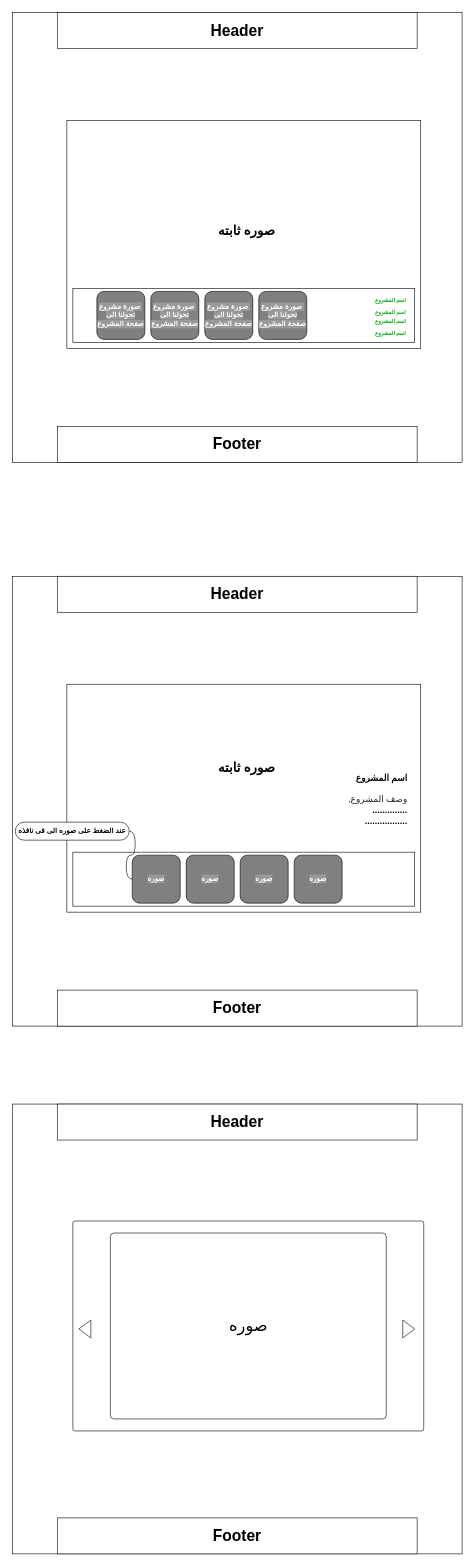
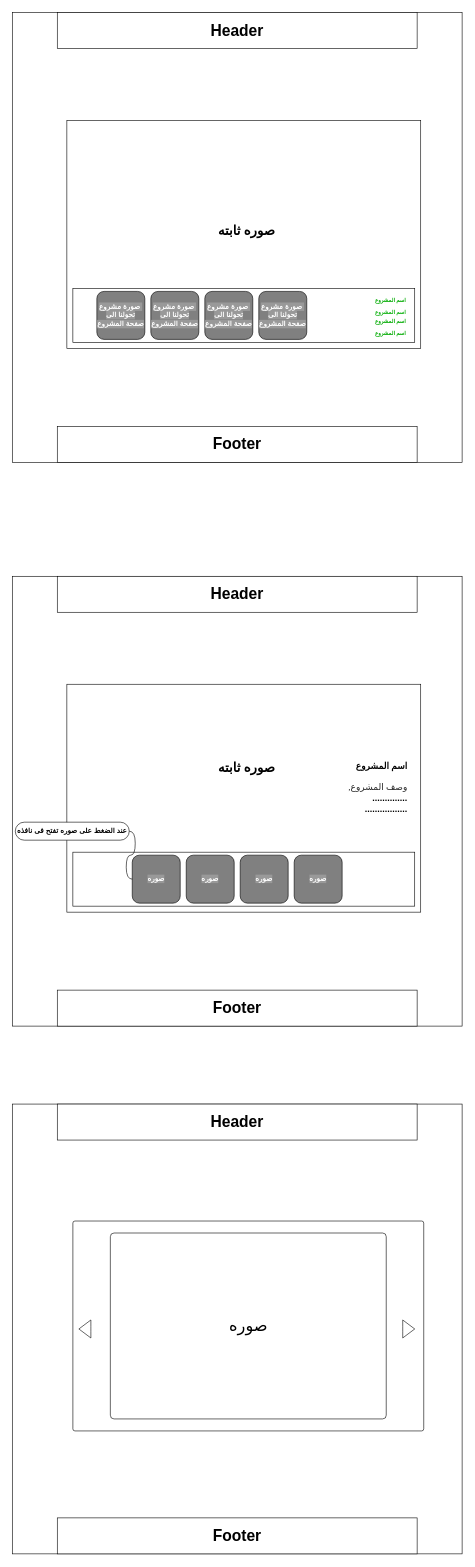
- <mxCell id="28" value="&lt;h1 style=&quot;margin-top: 0px; font-size: 15px;&quot;&gt;&lt;font style=&quot;font-size: 15px;&quot; face=&quot;Tahoma&quot;&gt;&lt;span style=&quot;background-color: initial;&quot;&gt;اسم المشروع&lt;br&gt;&lt;br&gt;&lt;/span&gt;&lt;font style=&quot;font-size: 15px;&quot; color=&quot;#252525&quot;&gt;&lt;span style=&quot;font-weight: 400; background-color: rgb(255, 255, 255);&quot;&gt;,وصف المشروع&lt;br&gt;&lt;/span&gt;&lt;/font&gt;&lt;/font&gt;..............&lt;br&gt;.................&lt;/h1&gt;" style="text;html=1;whiteSpace=wrap;overflow=hidden;rounded=0;align=right;" vertex="1" parent="1"><mxGeometry x="501" y="1280" width="180" height="120" as="geometry" /></mxCell>
+ <mxCell id="28" value="&lt;h1 style=&quot;margin-top: 0px; font-size: 15px;&quot;&gt;&lt;font style=&quot;font-size: 15px;&quot; face=&quot;Tahoma&quot;&gt;&lt;span style=&quot;background-color: initial;&quot;&gt;اسم المشروع&lt;br&gt;&lt;br&gt;&lt;/span&gt;&lt;font style=&quot;font-size: 15px;&quot; color=&quot;#252525&quot;&gt;&lt;span style=&quot;font-weight: 400; background-color: rgb(255, 255, 255);&quot;&gt;,وصف المشروع&lt;br&gt;&lt;/span&gt;&lt;/font&gt;&lt;/font&gt;..............&lt;br&gt;.................&lt;/h1&gt;" style="text;html=1;whiteSpace=wrap;overflow=hidden;rounded=0;align=right;" vertex="1" parent="1"><mxGeometry x="501" y="1260" width="180" height="120" as="geometry" /></mxCell>
- <mxCell id="29" value="&lt;b&gt;عند الضغط على صوره الى فى نافذه&lt;/b&gt;" style="whiteSpace=wrap;html=1;rounded=1;arcSize=50;align=center;verticalAlign=middle;strokeWidth=1;autosize=1;spacing=4;treeFolding=1;treeMoving=1;newEdgeStyle={&quot;edgeStyle&quot;:&quot;entityRelationEdgeStyle&quot;,&quot;startArrow&quot;:&quot;none&quot;,&quot;endArrow&quot;:&quot;none&quot;,&quot;segment&quot;:10,&quot;curved&quot;:1,&quot;sourcePerimeterSpacing&quot;:0,&quot;targetPerimeterSpacing&quot;:0};" vertex="1" parent="1"><mxGeometry x="25" y="1370" width="190" height="30" as="geometry" /></mxCell>
+ <mxCell id="29" value="&lt;b&gt;عند الضغط على صوره تفتح فى نافذه&lt;/b&gt;" style="whiteSpace=wrap;html=1;rounded=1;arcSize=50;align=center;verticalAlign=middle;strokeWidth=1;autosize=1;spacing=4;treeFolding=1;treeMoving=1;newEdgeStyle={&quot;edgeStyle&quot;:&quot;entityRelationEdgeStyle&quot;,&quot;startArrow&quot;:&quot;none&quot;,&quot;endArrow&quot;:&quot;none&quot;,&quot;segment&quot;:10,&quot;curved&quot;:1,&quot;sourcePerimeterSpacing&quot;:0,&quot;targetPerimeterSpacing&quot;:0};" vertex="1" parent="1"><mxGeometry x="25" y="1370" width="190" height="30" as="geometry" /></mxCell>
